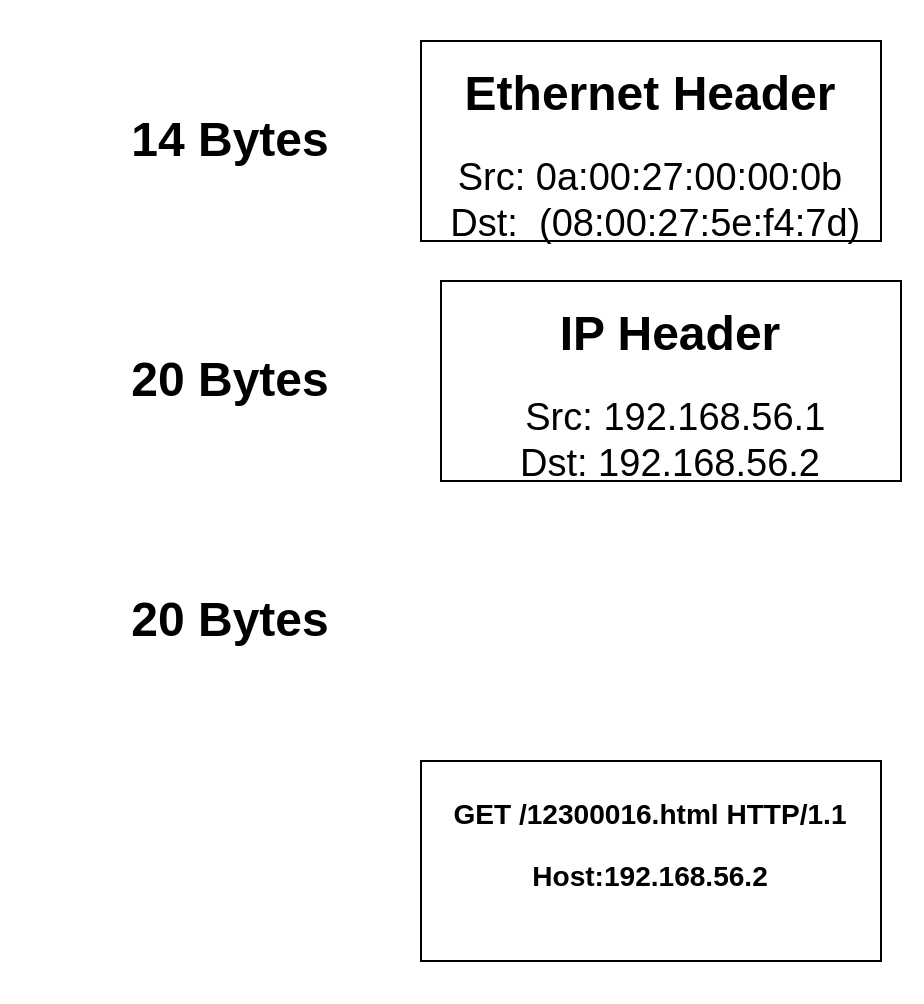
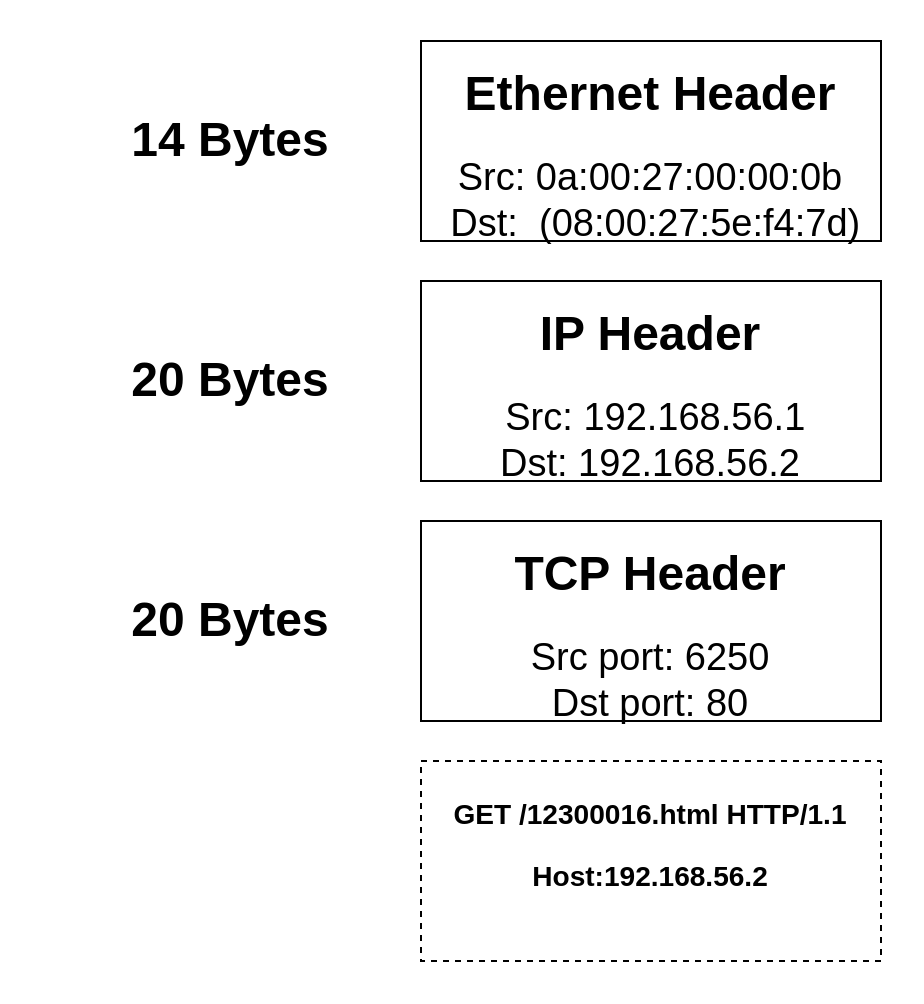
- <mxCell id="4" value="&lt;h1&gt;IP Header&lt;/h1&gt;&lt;div&gt;&lt;font style=&quot;font-size: 19px;&quot;&gt;&amp;nbsp;Src: 192.168.56.1&lt;/font&gt;&lt;/div&gt;&lt;div&gt;&lt;font style=&quot;font-size: 19px;&quot;&gt;Dst: 192.168.56.2&lt;/font&gt;&lt;/div&gt;" style="rounded=0;whiteSpace=wrap;html=1;" vertex="1" parent="1"><mxGeometry x="220" y="140" width="230" height="100" as="geometry" /></mxCell>
+ <mxCell id="4" value="&lt;h1&gt;IP Header&lt;/h1&gt;&lt;div&gt;&lt;font style=&quot;font-size: 19px;&quot;&gt;&amp;nbsp;Src: 192.168.56.1&lt;/font&gt;&lt;/div&gt;&lt;div&gt;&lt;font style=&quot;font-size: 19px;&quot;&gt;Dst: 192.168.56.2&lt;/font&gt;&lt;/div&gt;" style="rounded=0;whiteSpace=wrap;html=1;" vertex="1" parent="1"><mxGeometry x="210" y="140" width="230" height="100" as="geometry" /></mxCell>
+ <mxCell id="3" value="&lt;h1&gt;TCP Header&lt;/h1&gt;&lt;div&gt;&lt;font style=&quot;font-size: 19px;&quot;&gt;Src port: 6250&lt;/font&gt;&lt;/div&gt;&lt;div&gt;&lt;font style=&quot;font-size: 19px;&quot;&gt;Dst port: 80&lt;/font&gt;&lt;/div&gt;" style="rounded=0;whiteSpace=wrap;html=1;" vertex="1" parent="1"><mxGeometry x="210" y="260" width="230" height="100" as="geometry" /></mxCell>
- <mxCell id="5" value="&lt;h3 style=&quot;text-align: left;&quot;&gt;GET /12300016.html HTTP/1.1&lt;/h3&gt;&lt;h3&gt;Host:192.168.56.2&lt;/h3&gt;&lt;div&gt;&lt;br&gt;&lt;/div&gt;" style="rounded=0;whiteSpace=wrap;html=1;" vertex="1" parent="1"><mxGeometry x="210" y="380" width="230" height="100" as="geometry" /></mxCell>
+ <mxCell id="5" value="&lt;h3 style=&quot;text-align: left;&quot;&gt;GET /12300016.html HTTP/1.1&lt;/h3&gt;&lt;h3&gt;Host:192.168.56.2&lt;/h3&gt;&lt;div&gt;&lt;br&gt;&lt;/div&gt;" style="rounded=0;whiteSpace=wrap;html=1;dashed=1;" vertex="1" parent="1"><mxGeometry x="210" y="380" width="230" height="100" as="geometry" /></mxCell>
